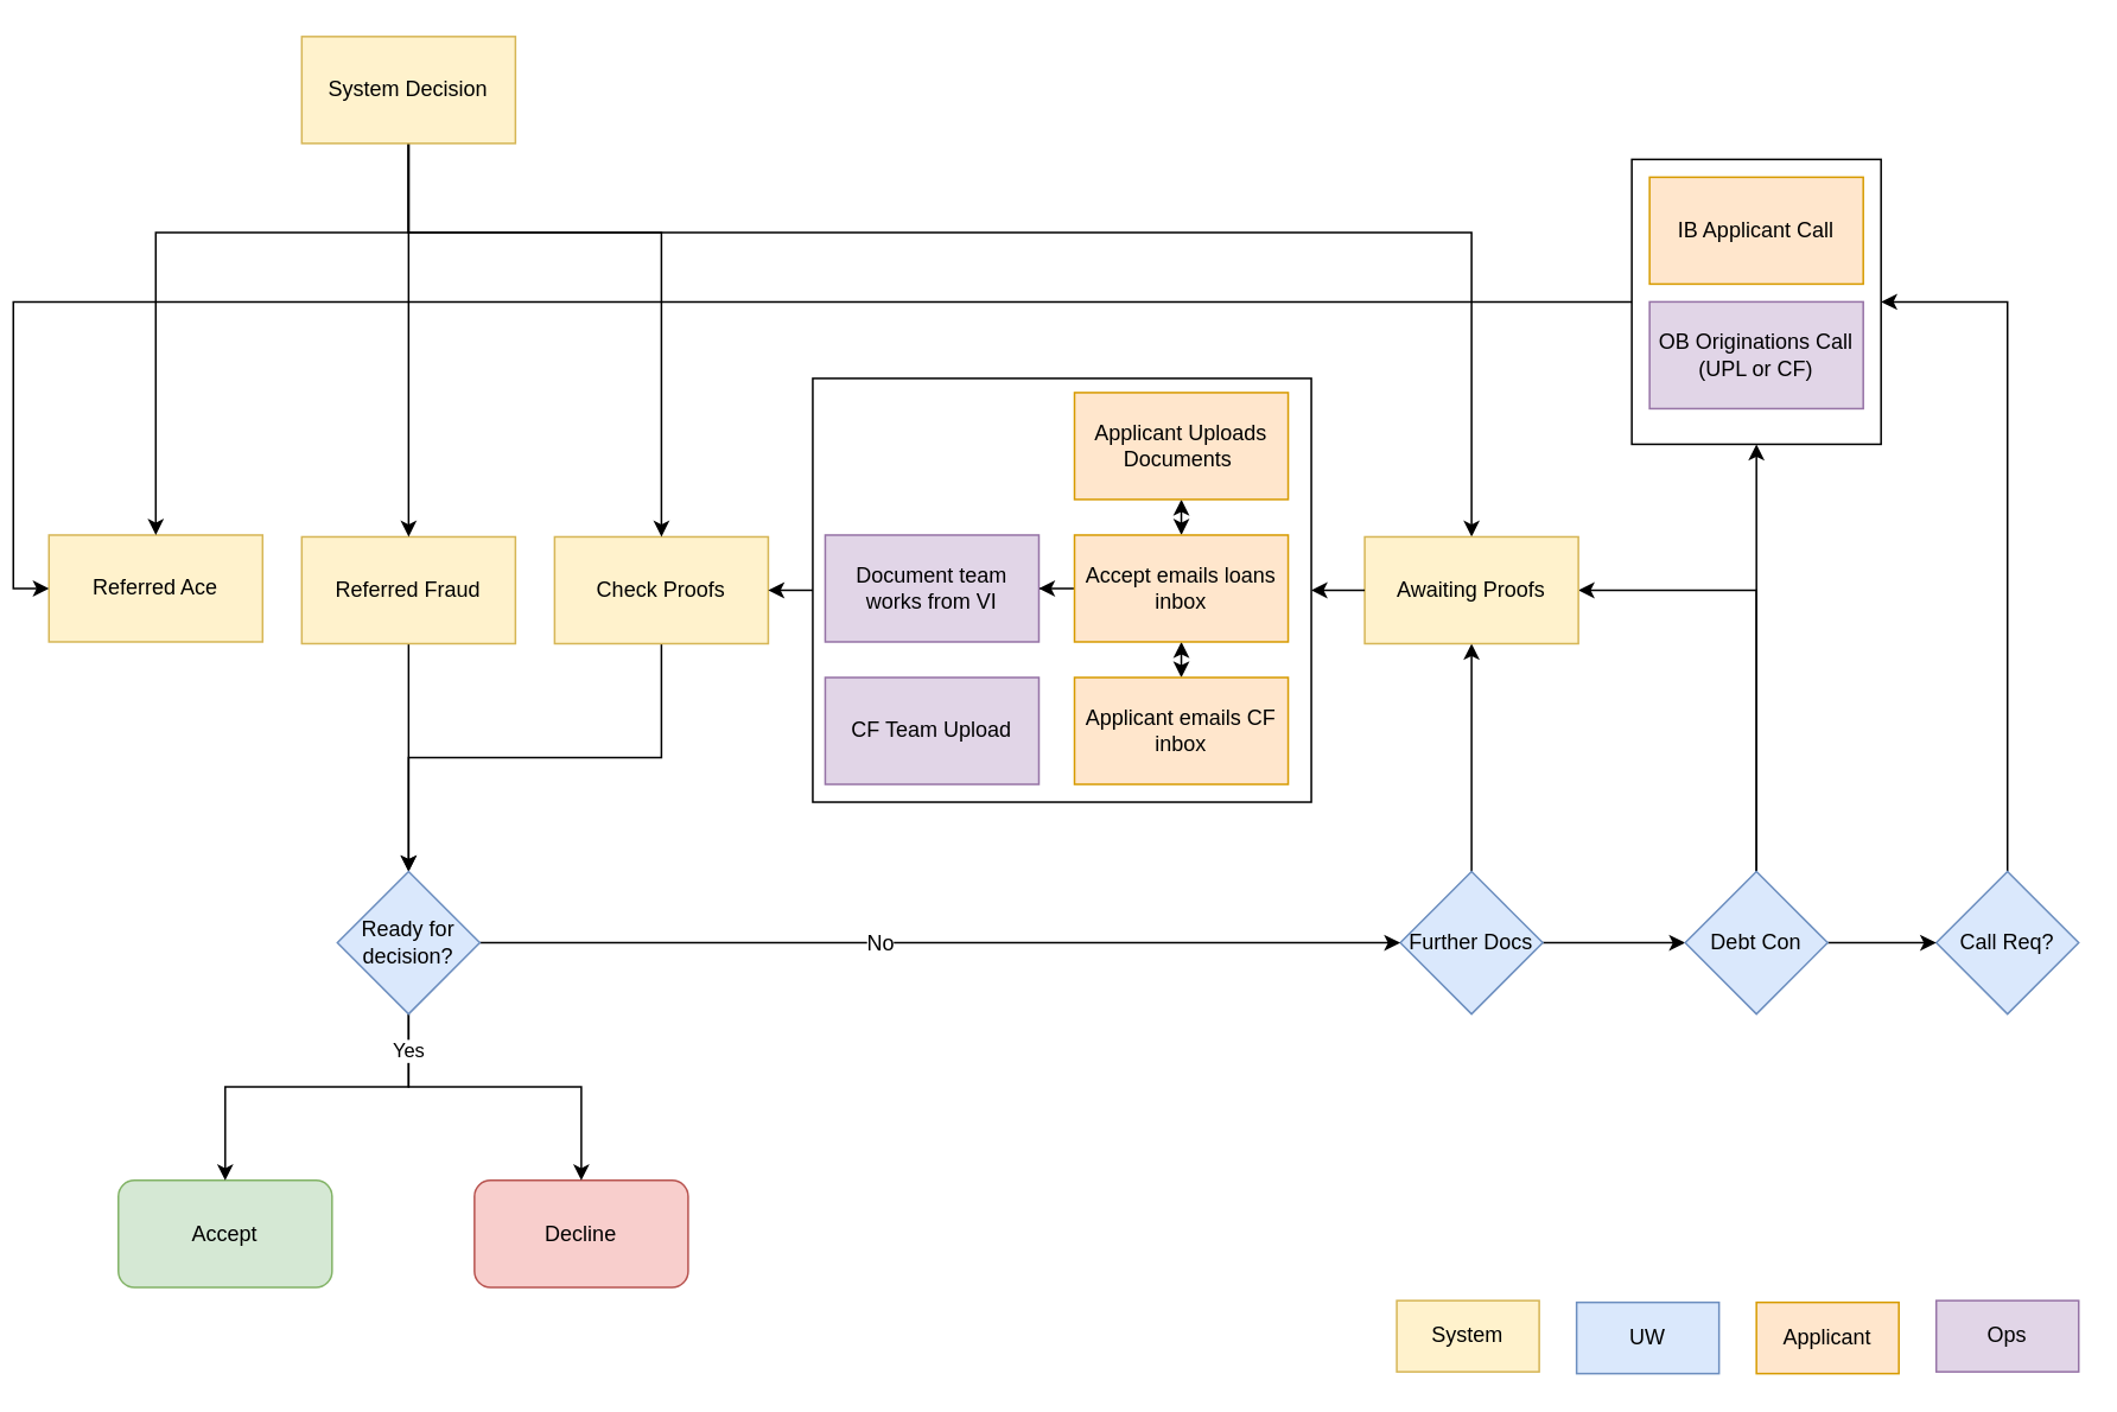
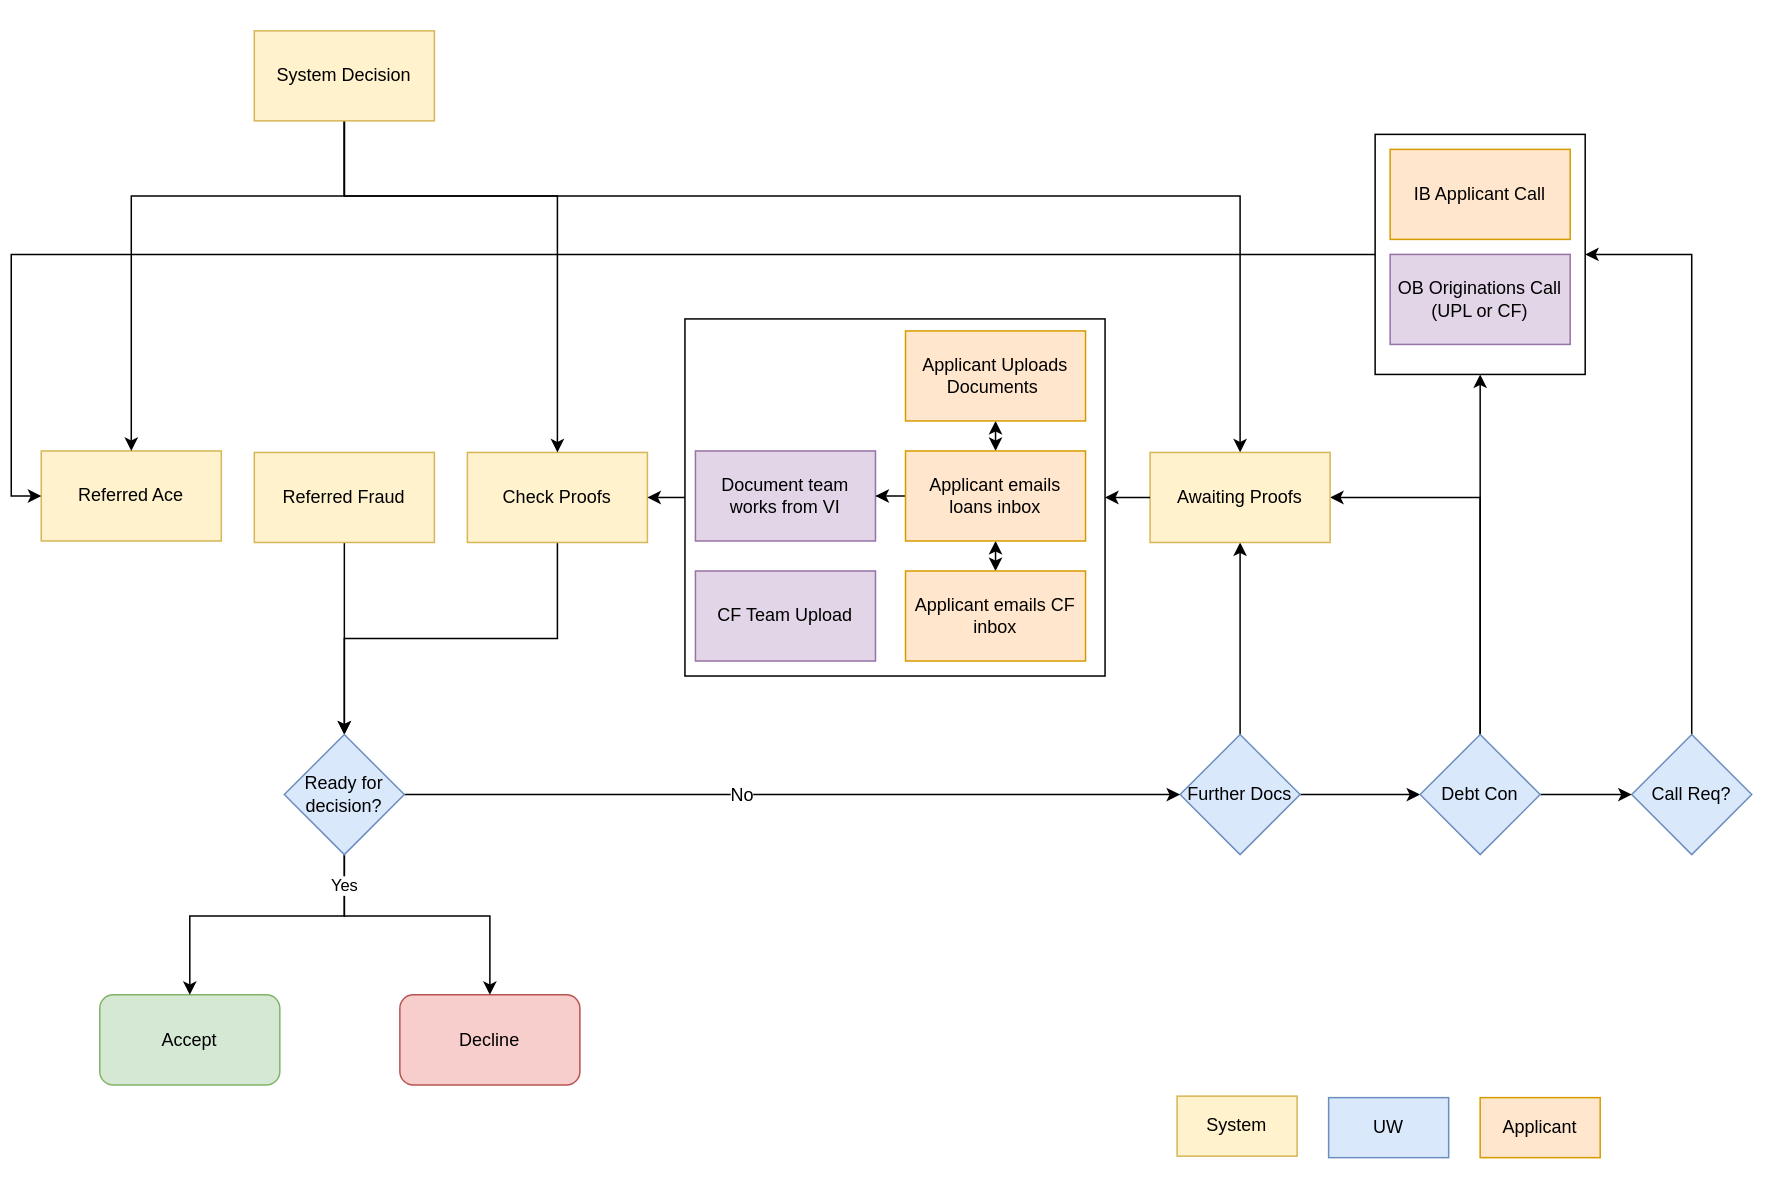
- <mxCell id="9" style="edgeStyle=orthogonalEdgeStyle;rounded=0;orthogonalLoop=1;jettySize=auto;html=1;exitX=0.5;exitY=1;exitDx=0;exitDy=0;entryX=0.5;entryY=0;entryDx=0;entryDy=0;startArrow=none;startFill=0;endArrow=classic;endFill=1;" edge="1" parent="1" source="12" target="5"><mxGeometry relative="1" as="geometry" /></mxCell>
- <mxCell id="38" value="Accept emails loans inbox" style="rounded=0;whiteSpace=wrap;html=1;fillColor=#ffe6cc;strokeColor=#d79b00;" vertex="1" parent="1"><mxGeometry x="596" y="300" width="120" height="60" as="geometry" /></mxCell>
+ <mxCell id="38" value="Applicant emails loans inbox" style="rounded=0;whiteSpace=wrap;html=1;fillColor=#ffe6cc;strokeColor=#d79b00;" vertex="1" parent="1"><mxGeometry x="596" y="300" width="120" height="60" as="geometry" /></mxCell>
- <mxCell id="49" value="Ops" style="rounded=0;whiteSpace=wrap;html=1;fillColor=#e1d5e7;strokeColor=#9673a6;" vertex="1" parent="1"><mxGeometry x="1080" y="730" width="80" height="40" as="geometry" /></mxCell>
